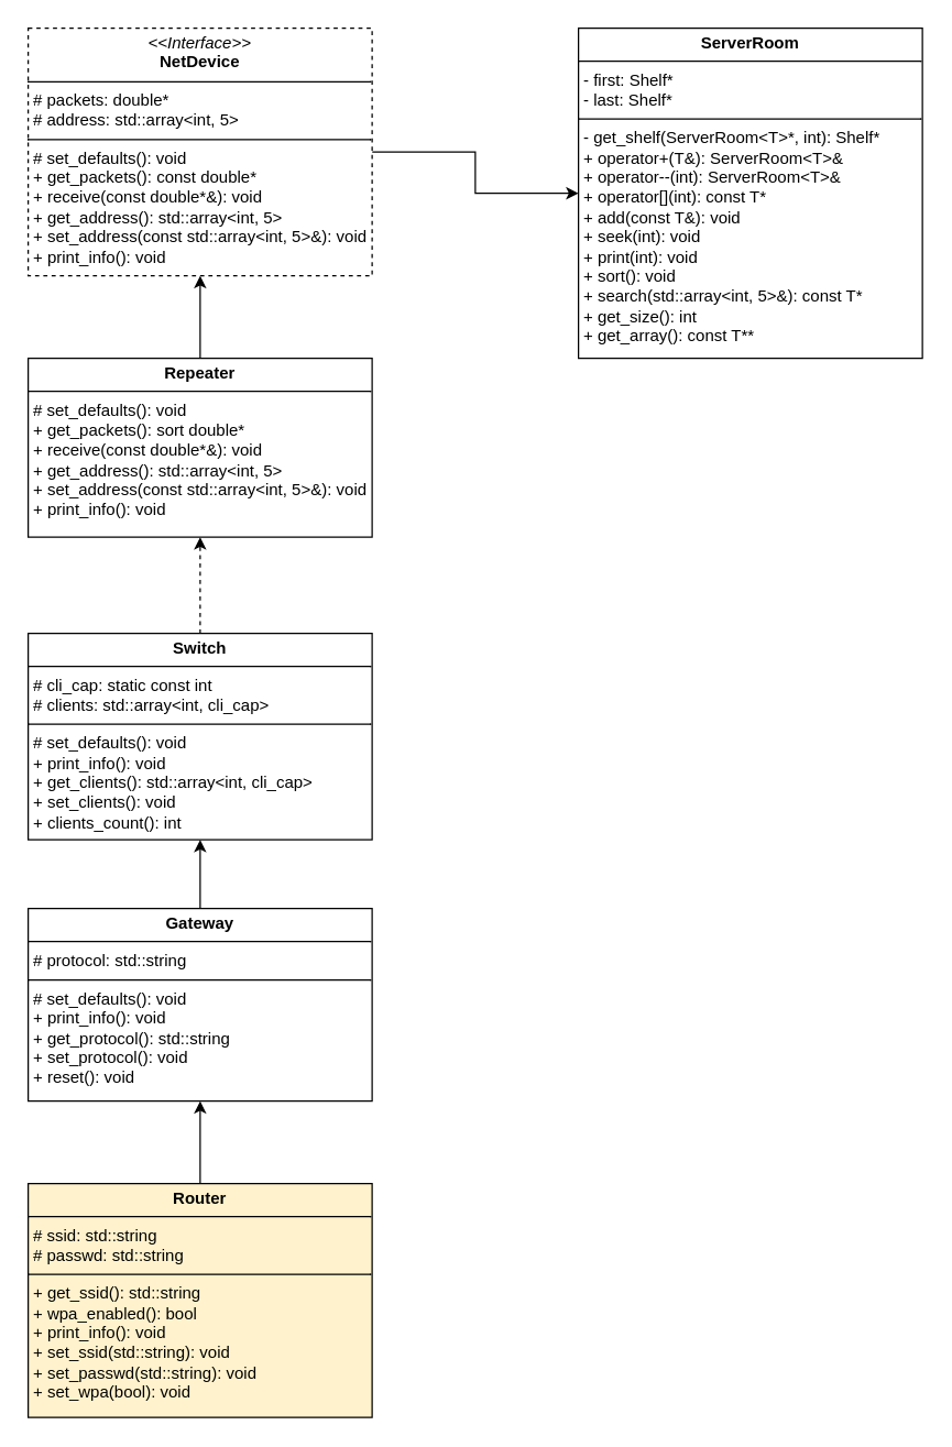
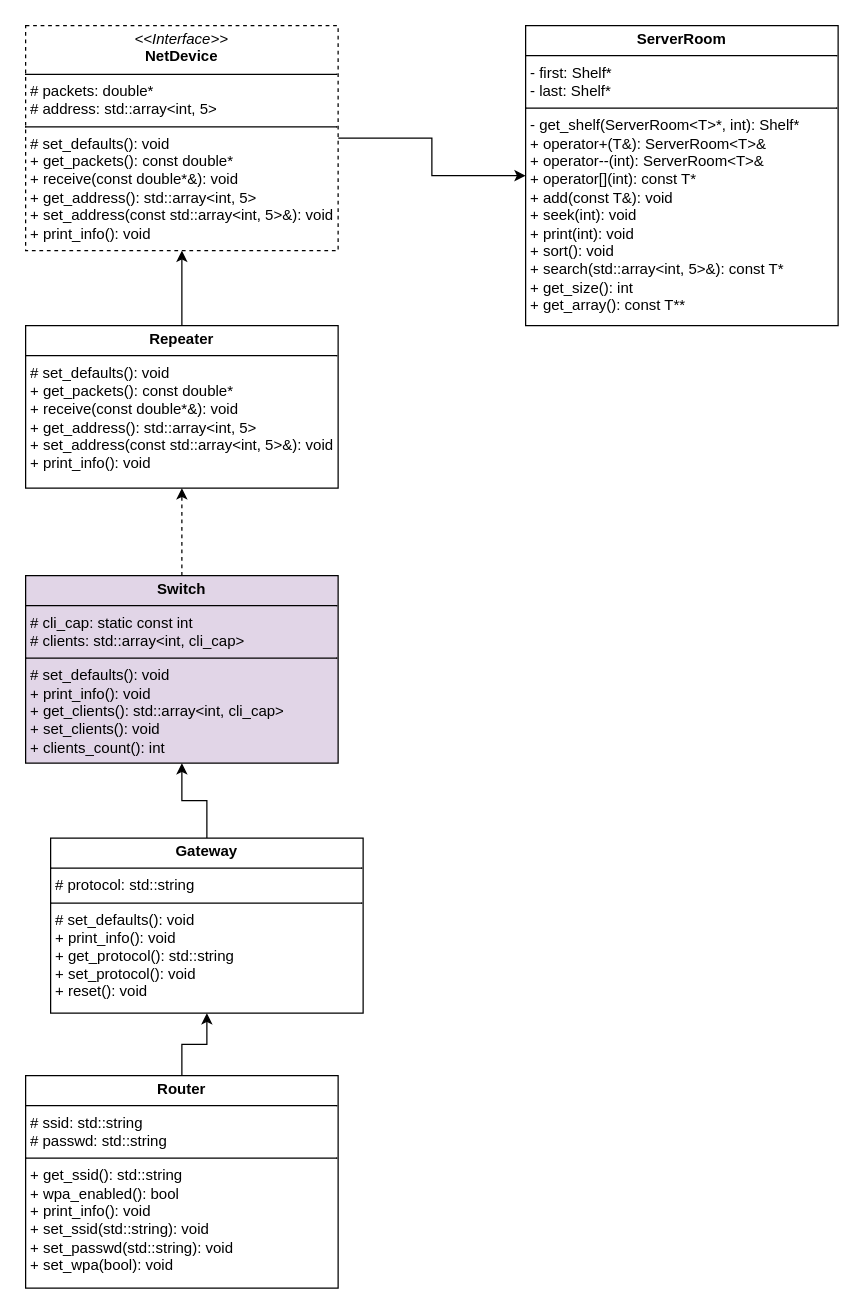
- <mxCell id="5" value="&lt;p style=&quot;margin:0px;margin-top:4px;text-align:center;&quot;&gt;&lt;b&gt;Repeater&lt;/b&gt;&lt;/p&gt;&lt;hr size=&quot;1&quot; style=&quot;border-style:solid;&quot;&gt;&lt;p style=&quot;margin:0px;margin-left:4px;&quot;&gt;# set_defaults(): void&lt;/p&gt;&lt;p style=&quot;margin:0px;margin-left:4px;&quot;&gt;+ get_packets(): sort double*&lt;br&gt;+ receive(const double*&amp;amp;): void&lt;/p&gt;&lt;p style=&quot;margin:0px;margin-left:4px;&quot;&gt;+ get_address(): std::array&amp;lt;int, 5&amp;gt;&lt;/p&gt;&lt;p style=&quot;margin:0px;margin-left:4px;&quot;&gt;+ set_address(const std::array&amp;lt;int, 5&amp;gt;&amp;amp;): void&lt;/p&gt;&lt;p style=&quot;margin:0px;margin-left:4px;&quot;&gt;+ print_info(): void&lt;/p&gt;" style="verticalAlign=top;align=left;overflow=fill;html=1;whiteSpace=wrap;" vertex="1" parent="1"><mxGeometry x="20" y="260" width="250" height="130" as="geometry" /></mxCell>
+ <mxCell id="5" value="&lt;p style=&quot;margin:0px;margin-top:4px;text-align:center;&quot;&gt;&lt;b&gt;Repeater&lt;/b&gt;&lt;/p&gt;&lt;hr size=&quot;1&quot; style=&quot;border-style:solid;&quot;&gt;&lt;p style=&quot;margin:0px;margin-left:4px;&quot;&gt;# set_defaults(): void&lt;/p&gt;&lt;p style=&quot;margin:0px;margin-left:4px;&quot;&gt;+ get_packets(): const double*&lt;br&gt;+ receive(const double*&amp;amp;): void&lt;/p&gt;&lt;p style=&quot;margin:0px;margin-left:4px;&quot;&gt;+ get_address(): std::array&amp;lt;int, 5&amp;gt;&lt;/p&gt;&lt;p style=&quot;margin:0px;margin-left:4px;&quot;&gt;+ set_address(const std::array&amp;lt;int, 5&amp;gt;&amp;amp;): void&lt;/p&gt;&lt;p style=&quot;margin:0px;margin-left:4px;&quot;&gt;+ print_info(): void&lt;/p&gt;" style="verticalAlign=top;align=left;overflow=fill;html=1;whiteSpace=wrap;" vertex="1" parent="1"><mxGeometry x="20" y="260" width="250" height="130" as="geometry" /></mxCell>
- <mxCell id="7" value="&lt;p style=&quot;margin:0px;margin-top:4px;text-align:center;&quot;&gt;&lt;b&gt;Switch&lt;/b&gt;&lt;/p&gt;&lt;hr size=&quot;1&quot; style=&quot;border-style:solid;&quot;&gt;&lt;p style=&quot;margin:0px;margin-left:4px;&quot;&gt;# cli_cap: static const int&lt;/p&gt;&lt;p style=&quot;margin:0px;margin-left:4px;&quot;&gt;# clients: std::array&amp;lt;int, cli_cap&amp;gt;&lt;/p&gt;&lt;hr size=&quot;1&quot; style=&quot;border-style:solid;&quot;&gt;&lt;p style=&quot;margin:0px;margin-left:4px;&quot;&gt;# set_defaults(): void&lt;/p&gt;&lt;p style=&quot;margin:0px;margin-left:4px;&quot;&gt;+ print_info(): void&lt;/p&gt;&lt;p style=&quot;margin:0px;margin-left:4px;&quot;&gt;+ get_clients(): std::array&amp;lt;int, cli_cap&amp;gt;&lt;/p&gt;&lt;p style=&quot;margin:0px;margin-left:4px;&quot;&gt;+ set_clients(): void&lt;/p&gt;&lt;p style=&quot;margin:0px;margin-left:4px;&quot;&gt;+ clients_count(): int&lt;/p&gt;&lt;p style=&quot;margin:0px;margin-left:4px;&quot;&gt;&lt;br&gt;&lt;/p&gt;" style="verticalAlign=top;align=left;overflow=fill;html=1;whiteSpace=wrap;" vertex="1" parent="1"><mxGeometry x="20" y="460" width="250" height="150" as="geometry" /></mxCell>
+ <mxCell id="7" value="&lt;p style=&quot;margin:0px;margin-top:4px;text-align:center;&quot;&gt;&lt;b&gt;Switch&lt;/b&gt;&lt;/p&gt;&lt;hr size=&quot;1&quot; style=&quot;border-style:solid;&quot;&gt;&lt;p style=&quot;margin:0px;margin-left:4px;&quot;&gt;# cli_cap: static const int&lt;/p&gt;&lt;p style=&quot;margin:0px;margin-left:4px;&quot;&gt;# clients: std::array&amp;lt;int, cli_cap&amp;gt;&lt;/p&gt;&lt;hr size=&quot;1&quot; style=&quot;border-style:solid;&quot;&gt;&lt;p style=&quot;margin:0px;margin-left:4px;&quot;&gt;# set_defaults(): void&lt;/p&gt;&lt;p style=&quot;margin:0px;margin-left:4px;&quot;&gt;+ print_info(): void&lt;/p&gt;&lt;p style=&quot;margin:0px;margin-left:4px;&quot;&gt;+ get_clients(): std::array&amp;lt;int, cli_cap&amp;gt;&lt;/p&gt;&lt;p style=&quot;margin:0px;margin-left:4px;&quot;&gt;+ set_clients(): void&lt;/p&gt;&lt;p style=&quot;margin:0px;margin-left:4px;&quot;&gt;+ clients_count(): int&lt;/p&gt;&lt;p style=&quot;margin:0px;margin-left:4px;&quot;&gt;&lt;br&gt;&lt;/p&gt;" style="verticalAlign=top;align=left;overflow=fill;html=1;whiteSpace=wrap;fillColor=#e1d5e7;" vertex="1" parent="1"><mxGeometry x="20" y="460" width="250" height="150" as="geometry" /></mxCell>
- <mxCell id="9" value="&lt;p style=&quot;margin:0px;margin-top:4px;text-align:center;&quot;&gt;&lt;b&gt;Gateway&lt;/b&gt;&lt;/p&gt;&lt;hr size=&quot;1&quot; style=&quot;border-style:solid;&quot;&gt;&lt;p style=&quot;margin:0px;margin-left:4px;&quot;&gt;# protocol: std::string&lt;/p&gt;&lt;hr size=&quot;1&quot; style=&quot;border-style:solid;&quot;&gt;&lt;p style=&quot;margin:0px;margin-left:4px;&quot;&gt;# set_defaults(): void&lt;/p&gt;&lt;p style=&quot;margin:0px;margin-left:4px;&quot;&gt;+ print_info(): void&lt;/p&gt;&lt;p style=&quot;margin:0px;margin-left:4px;&quot;&gt;+ get_protocol(): std::string&lt;/p&gt;&lt;p style=&quot;margin:0px;margin-left:4px;&quot;&gt;+ set_protocol(): void&lt;/p&gt;&lt;p style=&quot;margin:0px;margin-left:4px;&quot;&gt;+ reset(): void&lt;/p&gt;&lt;p style=&quot;margin:0px;margin-left:4px;&quot;&gt;&lt;br&gt;&lt;/p&gt;" style="verticalAlign=top;align=left;overflow=fill;html=1;whiteSpace=wrap;" vertex="1" parent="1"><mxGeometry x="20" y="660" width="250" height="140" as="geometry" /></mxCell>
+ <mxCell id="9" value="&lt;p style=&quot;margin:0px;margin-top:4px;text-align:center;&quot;&gt;&lt;b&gt;Gateway&lt;/b&gt;&lt;/p&gt;&lt;hr size=&quot;1&quot; style=&quot;border-style:solid;&quot;&gt;&lt;p style=&quot;margin:0px;margin-left:4px;&quot;&gt;# protocol: std::string&lt;/p&gt;&lt;hr size=&quot;1&quot; style=&quot;border-style:solid;&quot;&gt;&lt;p style=&quot;margin:0px;margin-left:4px;&quot;&gt;# set_defaults(): void&lt;/p&gt;&lt;p style=&quot;margin:0px;margin-left:4px;&quot;&gt;+ print_info(): void&lt;/p&gt;&lt;p style=&quot;margin:0px;margin-left:4px;&quot;&gt;+ get_protocol(): std::string&lt;/p&gt;&lt;p style=&quot;margin:0px;margin-left:4px;&quot;&gt;+ set_protocol(): void&lt;/p&gt;&lt;p style=&quot;margin:0px;margin-left:4px;&quot;&gt;+ reset(): void&lt;/p&gt;&lt;p style=&quot;margin:0px;margin-left:4px;&quot;&gt;&lt;br&gt;&lt;/p&gt;" style="verticalAlign=top;align=left;overflow=fill;html=1;whiteSpace=wrap;" vertex="1" parent="1"><mxGeometry x="40" y="670" width="250" height="140" as="geometry" /></mxCell>
- <mxCell id="11" value="&lt;p style=&quot;margin:0px;margin-top:4px;text-align:center;&quot;&gt;&lt;b&gt;Router&lt;/b&gt;&lt;/p&gt;&lt;hr size=&quot;1&quot; style=&quot;border-style:solid;&quot;&gt;&lt;p style=&quot;margin:0px;margin-left:4px;&quot;&gt;# ssid: std::string&lt;/p&gt;&lt;p style=&quot;margin:0px;margin-left:4px;&quot;&gt;# passwd: std::string&lt;/p&gt;&lt;hr size=&quot;1&quot; style=&quot;border-style:solid;&quot;&gt;&lt;p style=&quot;margin:0px;margin-left:4px;&quot;&gt;+ get_ssid(): std::string&lt;/p&gt;&lt;p style=&quot;margin:0px;margin-left:4px;&quot;&gt;+ wpa_enabled(): bool&lt;/p&gt;&lt;p style=&quot;margin:0px;margin-left:4px;&quot;&gt;+ print_info(): void&lt;/p&gt;&lt;p style=&quot;margin:0px;margin-left:4px;&quot;&gt;+ set_ssid(std::string): void&lt;/p&gt;&lt;p style=&quot;margin:0px;margin-left:4px;&quot;&gt;+ set_passwd(std::string): void&lt;/p&gt;&lt;p style=&quot;margin:0px;margin-left:4px;&quot;&gt;+ set_wpa(bool): void&lt;/p&gt;" style="verticalAlign=top;align=left;overflow=fill;html=1;whiteSpace=wrap;fillColor=#fff2cc;" vertex="1" parent="1"><mxGeometry x="20" y="860" width="250" height="170" as="geometry" /></mxCell>
+ <mxCell id="11" value="&lt;p style=&quot;margin:0px;margin-top:4px;text-align:center;&quot;&gt;&lt;b&gt;Router&lt;/b&gt;&lt;/p&gt;&lt;hr size=&quot;1&quot; style=&quot;border-style:solid;&quot;&gt;&lt;p style=&quot;margin:0px;margin-left:4px;&quot;&gt;# ssid: std::string&lt;/p&gt;&lt;p style=&quot;margin:0px;margin-left:4px;&quot;&gt;# passwd: std::string&lt;/p&gt;&lt;hr size=&quot;1&quot; style=&quot;border-style:solid;&quot;&gt;&lt;p style=&quot;margin:0px;margin-left:4px;&quot;&gt;+ get_ssid(): std::string&lt;/p&gt;&lt;p style=&quot;margin:0px;margin-left:4px;&quot;&gt;+ wpa_enabled(): bool&lt;/p&gt;&lt;p style=&quot;margin:0px;margin-left:4px;&quot;&gt;+ print_info(): void&lt;/p&gt;&lt;p style=&quot;margin:0px;margin-left:4px;&quot;&gt;+ set_ssid(std::string): void&lt;/p&gt;&lt;p style=&quot;margin:0px;margin-left:4px;&quot;&gt;+ set_passwd(std::string): void&lt;/p&gt;&lt;p style=&quot;margin:0px;margin-left:4px;&quot;&gt;+ set_wpa(bool): void&lt;/p&gt;" style="verticalAlign=top;align=left;overflow=fill;html=1;whiteSpace=wrap;" vertex="1" parent="1"><mxGeometry x="20" y="860" width="250" height="170" as="geometry" /></mxCell>
